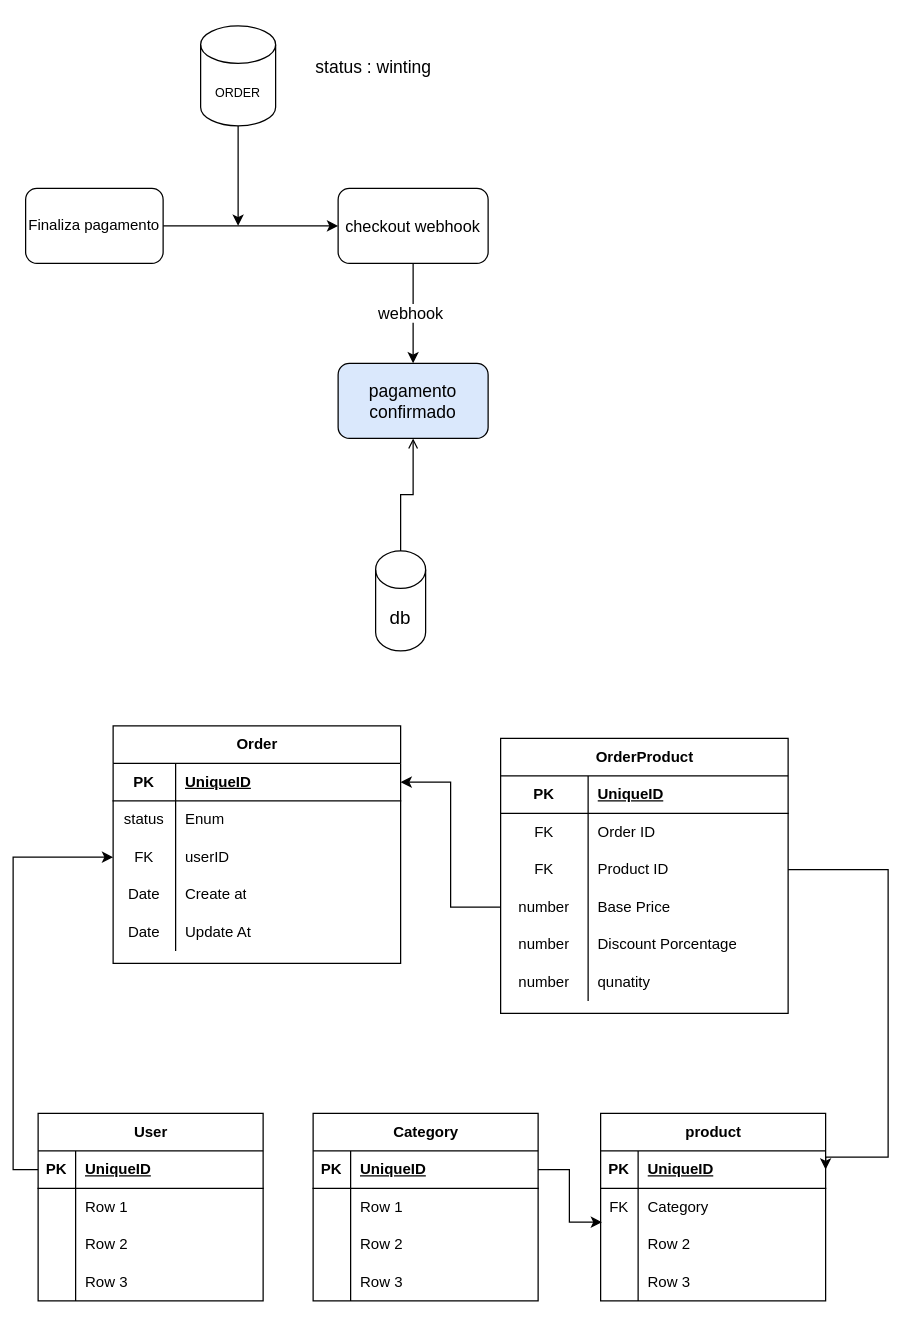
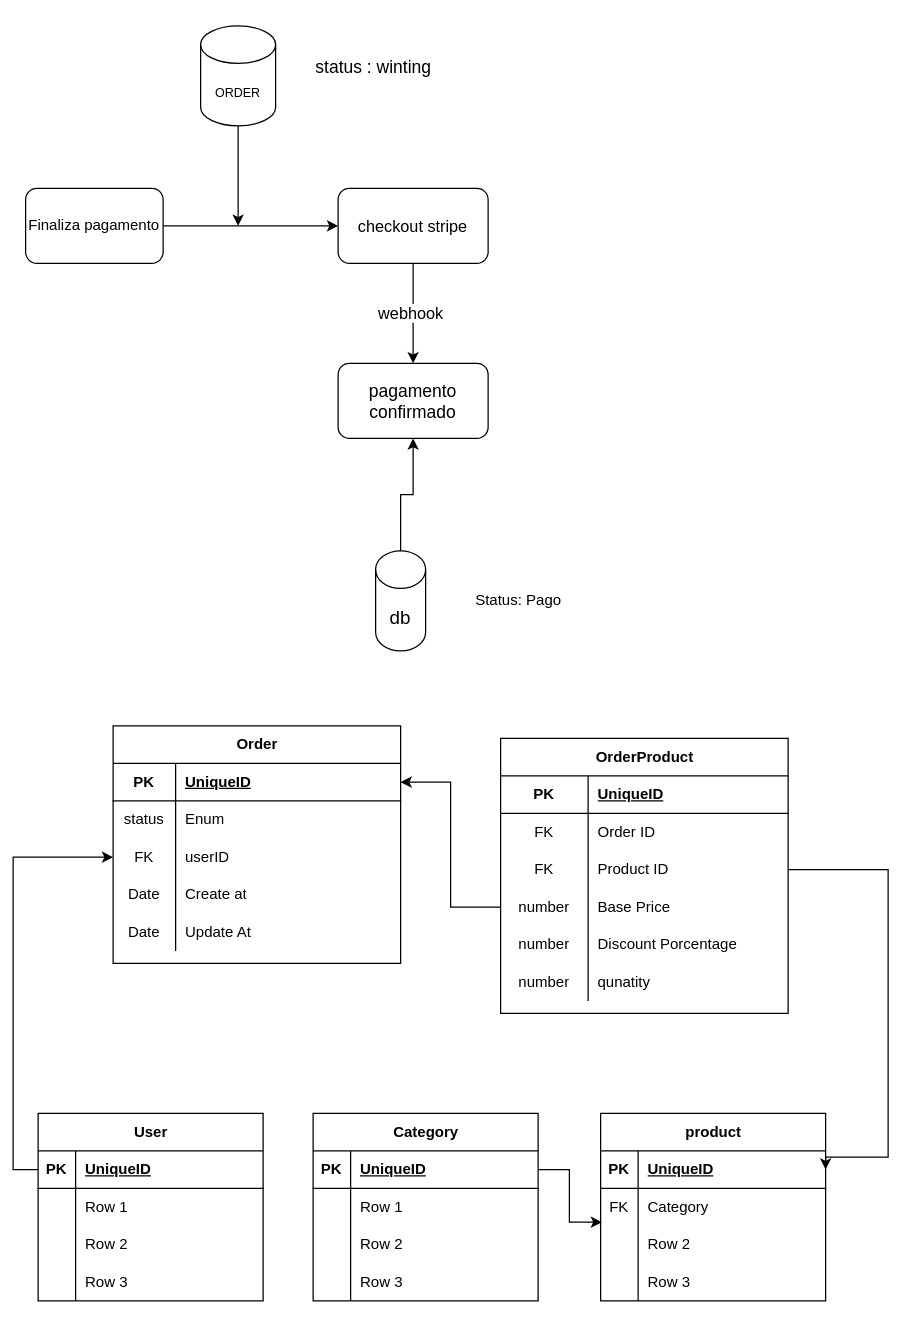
- <mxCell id="6" value="&lt;font style=&quot;font-size: 13px;&quot;&gt;checkout webhook&lt;/font&gt;" style="whiteSpace=wrap;html=1;rounded=1;" vertex="1" parent="1"><mxGeometry x="270" y="150" width="120" height="60" as="geometry" /></mxCell>
+ <mxCell id="6" value="&lt;font style=&quot;font-size: 13px;&quot;&gt;checkout stripe&lt;/font&gt;" style="whiteSpace=wrap;html=1;rounded=1;" vertex="1" parent="1"><mxGeometry x="270" y="150" width="120" height="60" as="geometry" /></mxCell>
- <mxCell id="7" value="&lt;font style=&quot;font-size: 14px;&quot;&gt;pagamento confirmado&lt;/font&gt;" style="whiteSpace=wrap;html=1;rounded=1;fillColor=#dae8fc;" vertex="1" parent="1"><mxGeometry x="270" y="290" width="120" height="60" as="geometry" /></mxCell>
+ <mxCell id="7" value="&lt;font style=&quot;font-size: 14px;&quot;&gt;pagamento confirmado&lt;/font&gt;" style="whiteSpace=wrap;html=1;rounded=1;" vertex="1" parent="1"><mxGeometry x="270" y="290" width="120" height="60" as="geometry" /></mxCell>
- <mxCell id="8" value="" style="edgeStyle=orthogonalEdgeStyle;rounded=0;orthogonalLoop=1;jettySize=auto;html=1;endArrow=open;" edge="1" parent="1" source="9" target="7"><mxGeometry relative="1" as="geometry" /></mxCell>
+ <mxCell id="8" value="" style="edgeStyle=orthogonalEdgeStyle;rounded=0;orthogonalLoop=1;jettySize=auto;html=1;" edge="1" parent="1" source="9" target="7"><mxGeometry relative="1" as="geometry" /></mxCell>
+ <mxCell id="13" value="Status: Pago" style="text;html=1;align=center;verticalAlign=middle;resizable=0;points=[];autosize=1;strokeColor=none;fillColor=none;" vertex="1" parent="1"><mxGeometry x="369" y="465" width="90" height="30" as="geometry" /></mxCell>
